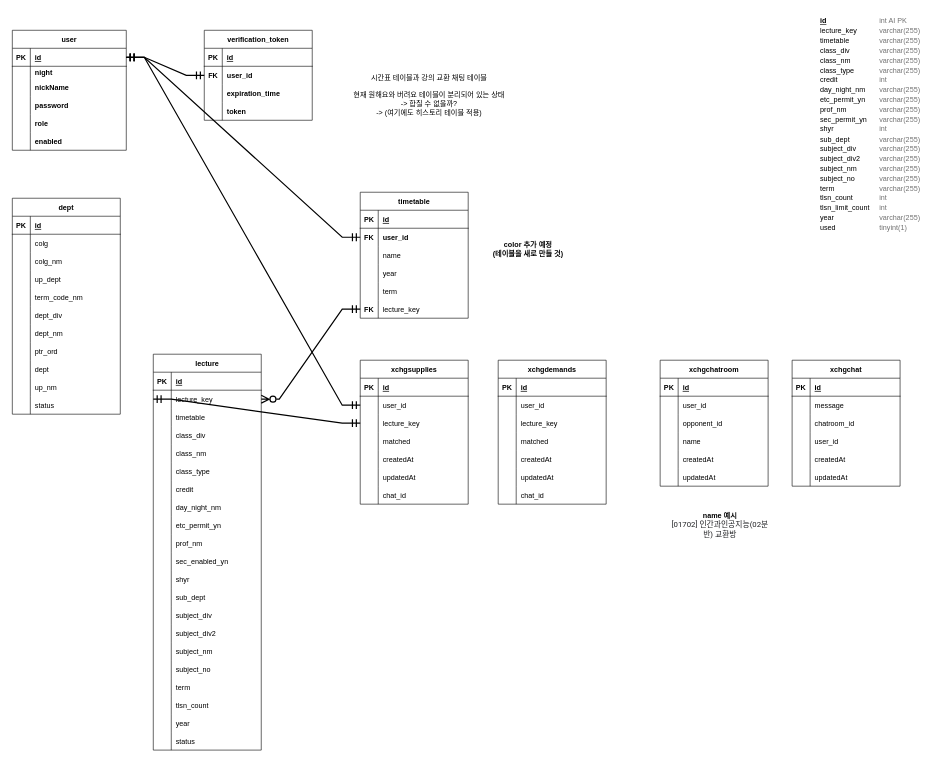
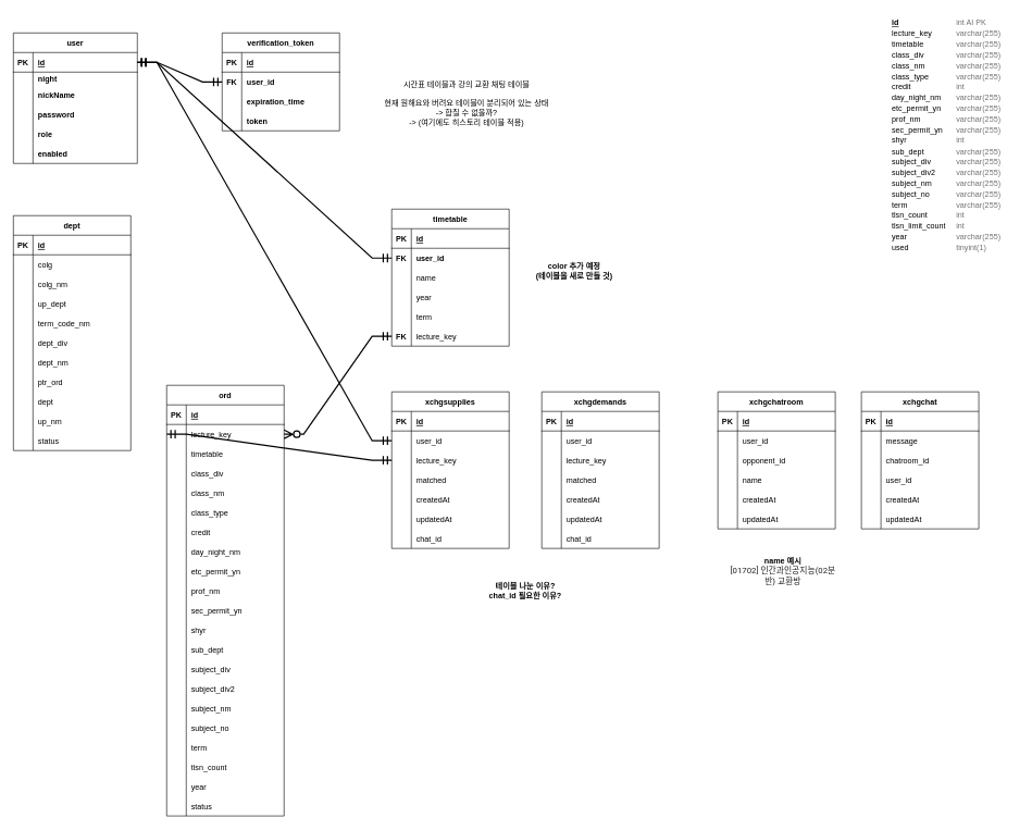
- <mxCell id="70" value="lecture" style="shape=table;startSize=30;container=1;collapsible=1;childLayout=tableLayout;fixedRows=1;rowLines=0;fontStyle=1;align=center;resizeLast=1;" parent="1" vertex="1"><mxGeometry x="255" y="590" width="180" height="660" as="geometry" /></mxCell>
+ <mxCell id="70" value="ord" style="shape=table;startSize=30;container=1;collapsible=1;childLayout=tableLayout;fixedRows=1;rowLines=0;fontStyle=1;align=center;resizeLast=1;" parent="1" vertex="1"><mxGeometry x="255" y="590" width="180" height="660" as="geometry" /></mxCell>
+ <mxCell id="204" value="테이블 나눈 이유?&lt;br&gt;chat_id 필요한 이유?" style="text;html=1;strokeColor=none;fillColor=none;align=center;verticalAlign=middle;whiteSpace=wrap;overflow=hidden;fontStyle=1" parent="1" vertex="1"><mxGeometry x="720" y="850" width="170" height="110" as="geometry" /></mxCell>
- <mxCell id="103" value="sec_enabled_yn" style="shape=partialRectangle;connectable=0;fillColor=none;top=0;left=0;bottom=0;right=0;align=left;spacingLeft=6;overflow=hidden;" parent="101" vertex="1"><mxGeometry x="30" width="150" height="30" as="geometry"><mxRectangle width="150" height="30" as="alternateBounds" /></mxGeometry></mxCell>
+ <mxCell id="103" value="sec_permit_yn" style="shape=partialRectangle;connectable=0;fillColor=none;top=0;left=0;bottom=0;right=0;align=left;spacingLeft=6;overflow=hidden;" parent="101" vertex="1"><mxGeometry x="30" width="150" height="30" as="geometry"><mxRectangle width="150" height="30" as="alternateBounds" /></mxGeometry></mxCell>
